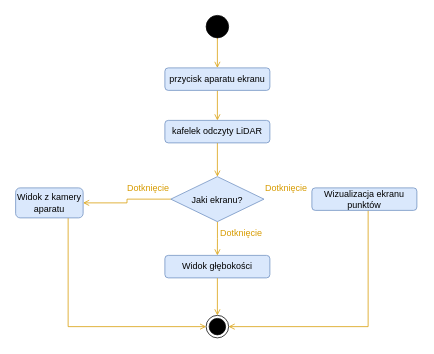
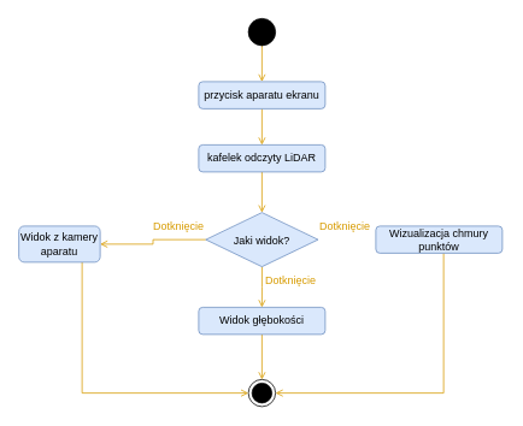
- <mxCell id="12" value="Wizualizacja ekranu punktów" style="rounded=1;whiteSpace=wrap;html=1;fillColor=#dae8fc;strokeColor=#6c8ebf;" parent="1" vertex="1"><mxGeometry x="415.01" y="250" width="140" height="30" as="geometry" /></mxCell>
+ <mxCell id="12" value="Wizualizacja chmury punktów" style="rounded=1;whiteSpace=wrap;html=1;fillColor=#dae8fc;strokeColor=#6c8ebf;" parent="1" vertex="1"><mxGeometry x="415.01" y="250" width="140" height="30" as="geometry" /></mxCell>
- <mxCell id="10" value="Jaki ekranu?" style="rhombus;fillColor=#dae8fc;strokeColor=#6c8ebf;" parent="1" vertex="1"><mxGeometry x="226.88" y="235" width="124.25" height="60" as="geometry" /></mxCell>
+ <mxCell id="10" value="Jaki widok?" style="rhombus;fillColor=#dae8fc;strokeColor=#6c8ebf;" parent="1" vertex="1"><mxGeometry x="226.88" y="235" width="124.25" height="60" as="geometry" /></mxCell>
